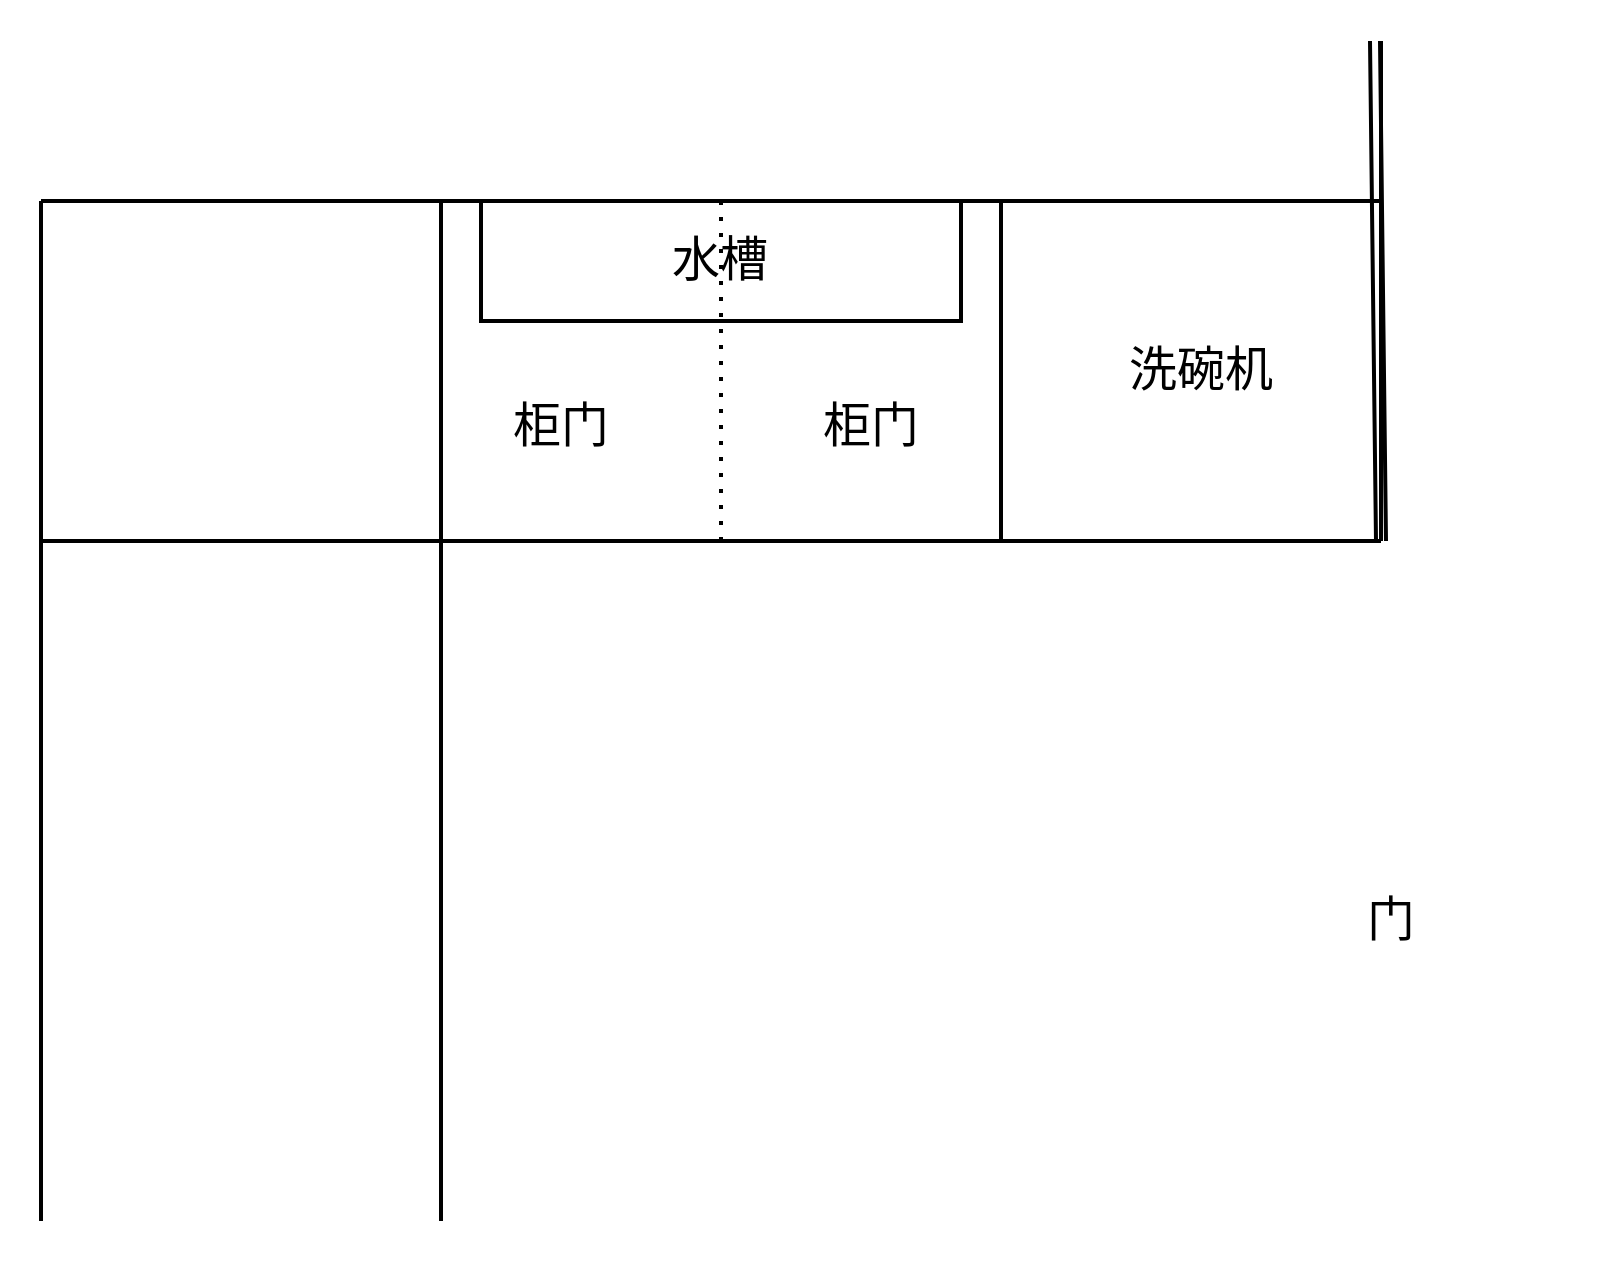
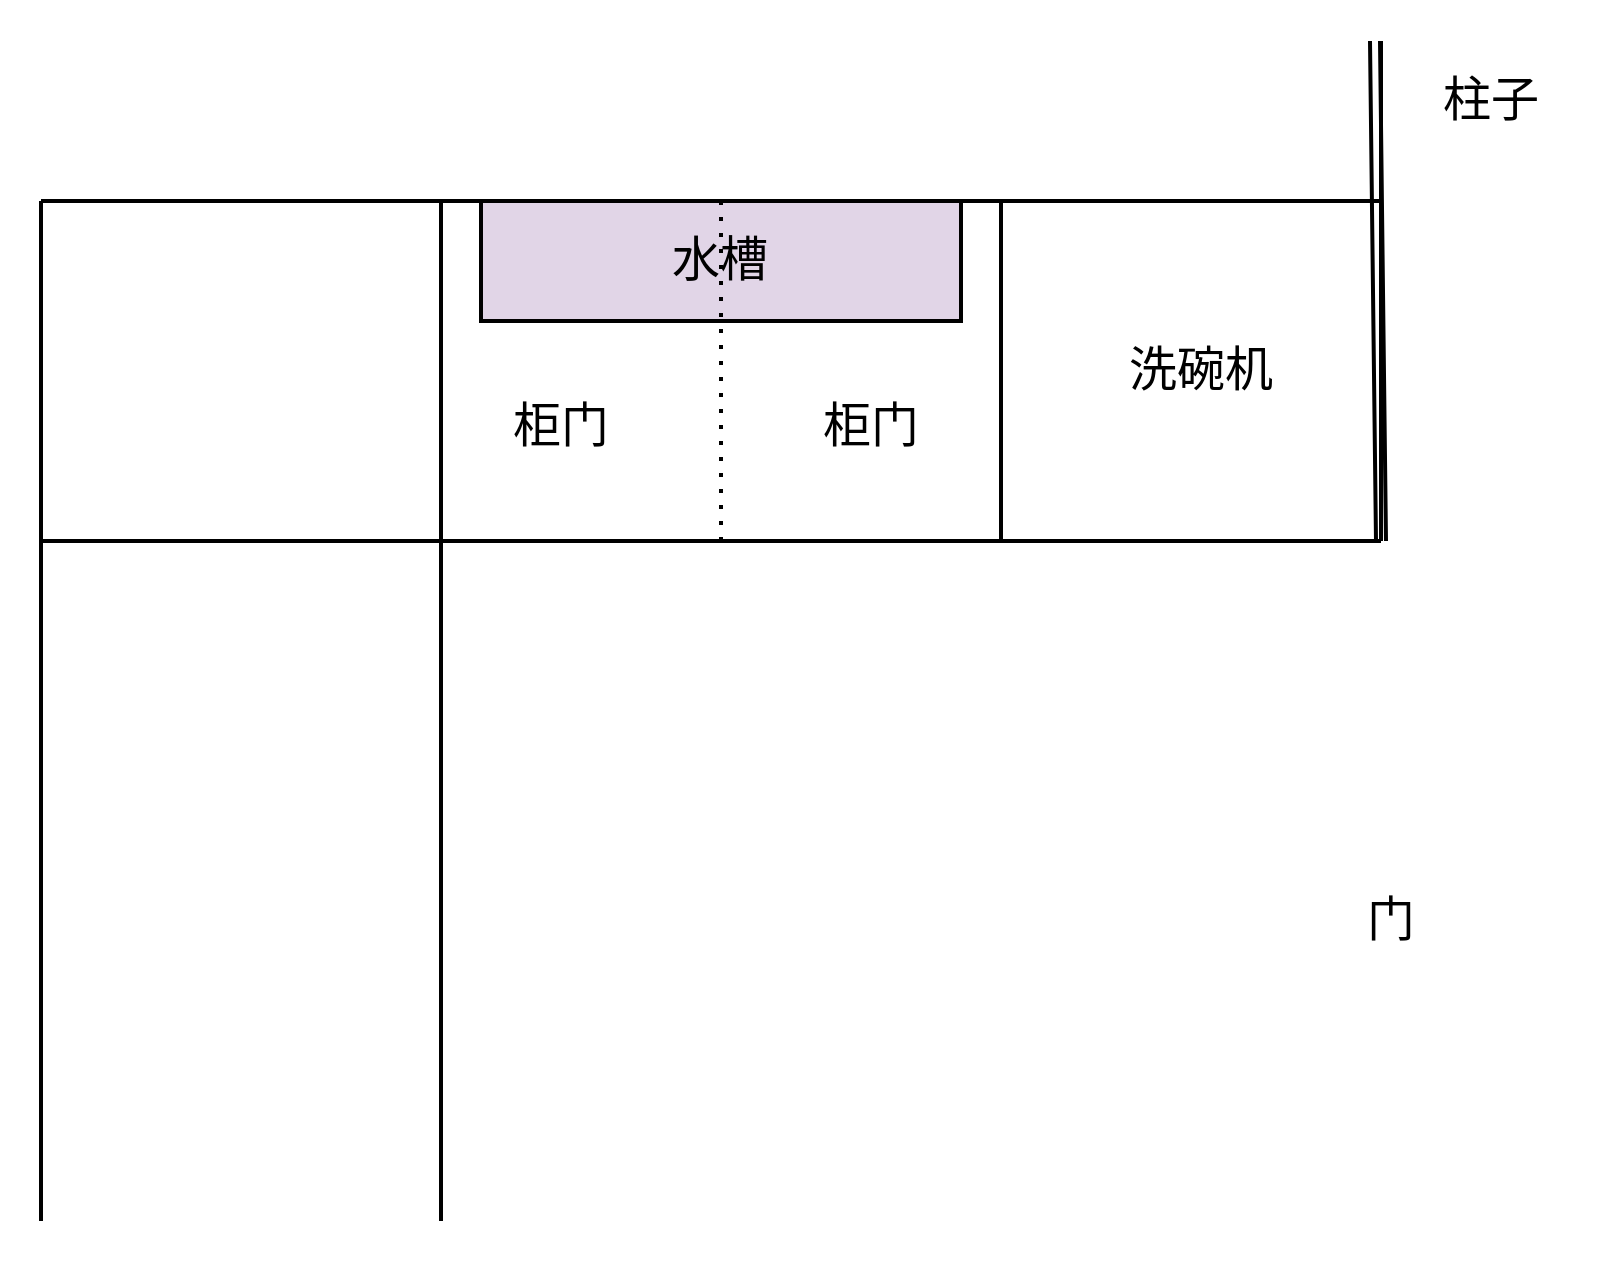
+ <mxCell id="17" value="&lt;font style=&quot;font-size: 24px;&quot;&gt;柱子&lt;/font&gt;" style="text;html=1;align=center;verticalAlign=middle;resizable=0;points=[];autosize=1;strokeColor=none;fillColor=none;strokeWidth=2;fontSize=24;" vertex="1" parent="1"><mxGeometry x="710" y="30" width="70" height="40" as="geometry" /></mxCell>
- <mxCell id="5" value="&lt;font style=&quot;font-size: 24px;&quot;&gt;水槽&lt;/font&gt;" style="rounded=0;whiteSpace=wrap;html=1;strokeWidth=2;fontSize=24;" vertex="1" parent="1"><mxGeometry x="240" y="100" width="240" height="60" as="geometry" /></mxCell>
+ <mxCell id="5" value="&lt;font style=&quot;font-size: 24px;&quot;&gt;水槽&lt;/font&gt;" style="rounded=0;whiteSpace=wrap;html=1;strokeWidth=2;fontSize=24;fillColor=#e1d5e7;" vertex="1" parent="1"><mxGeometry x="240" y="100" width="240" height="60" as="geometry" /></mxCell>
